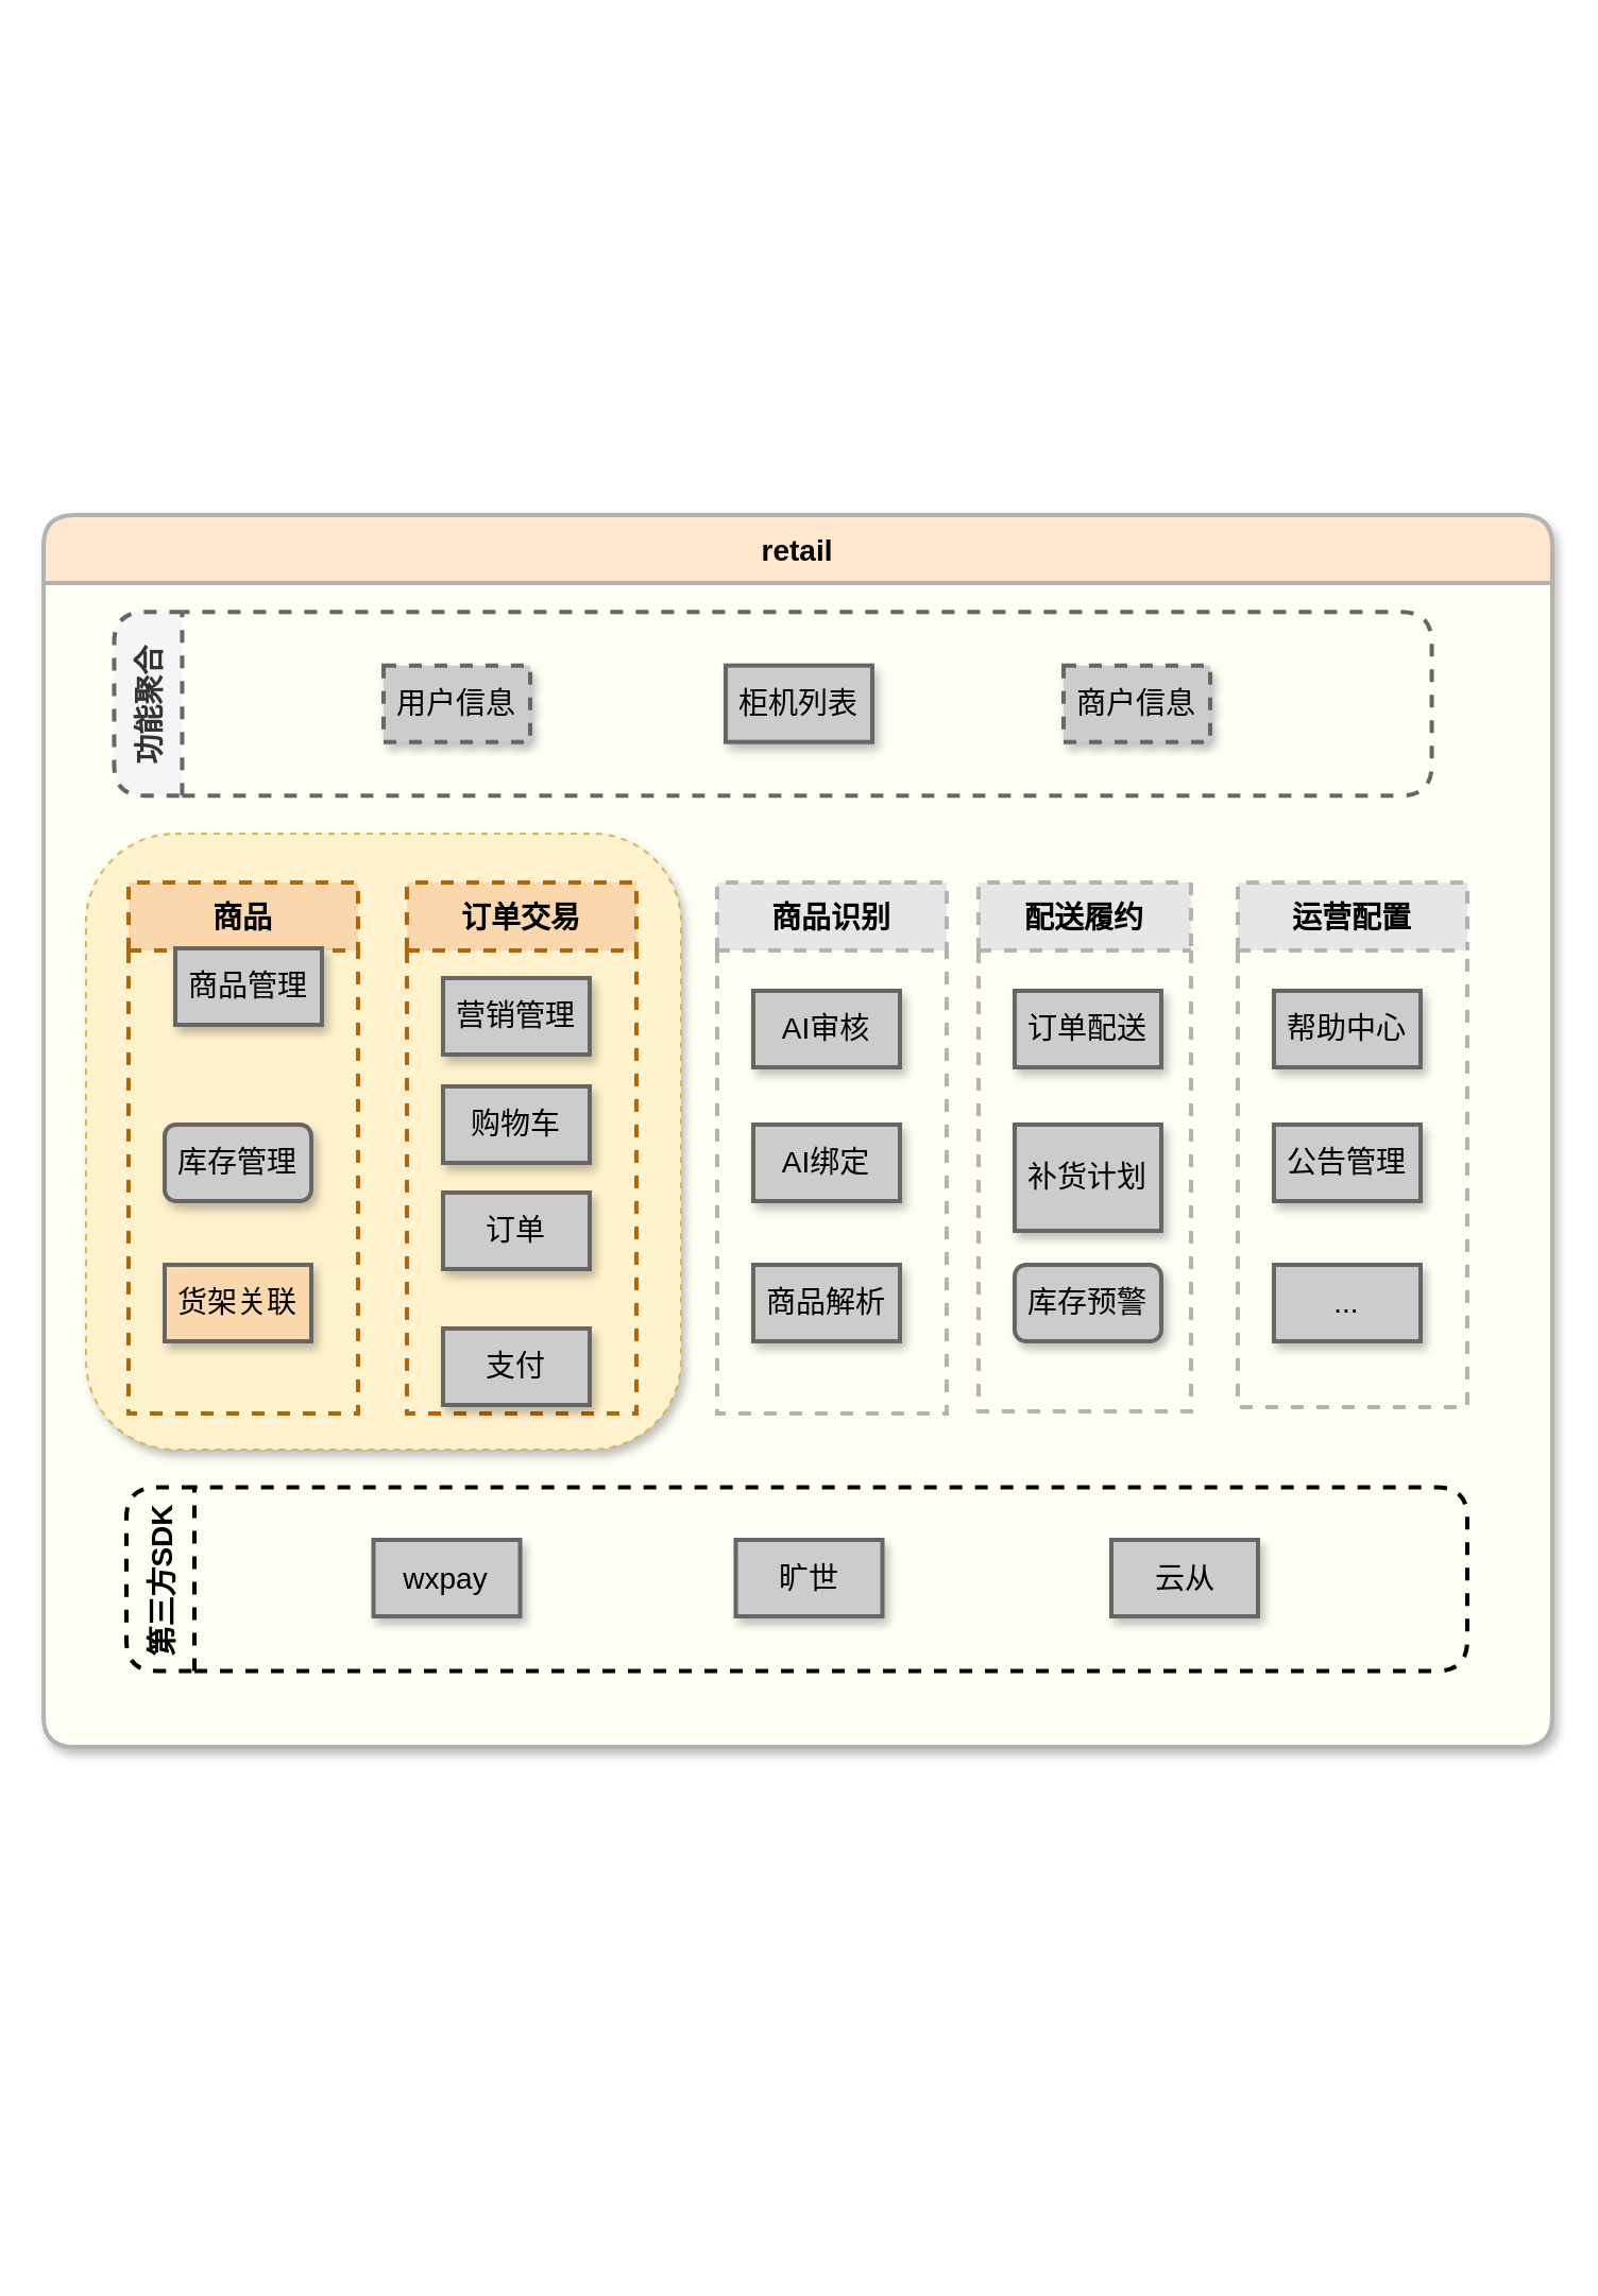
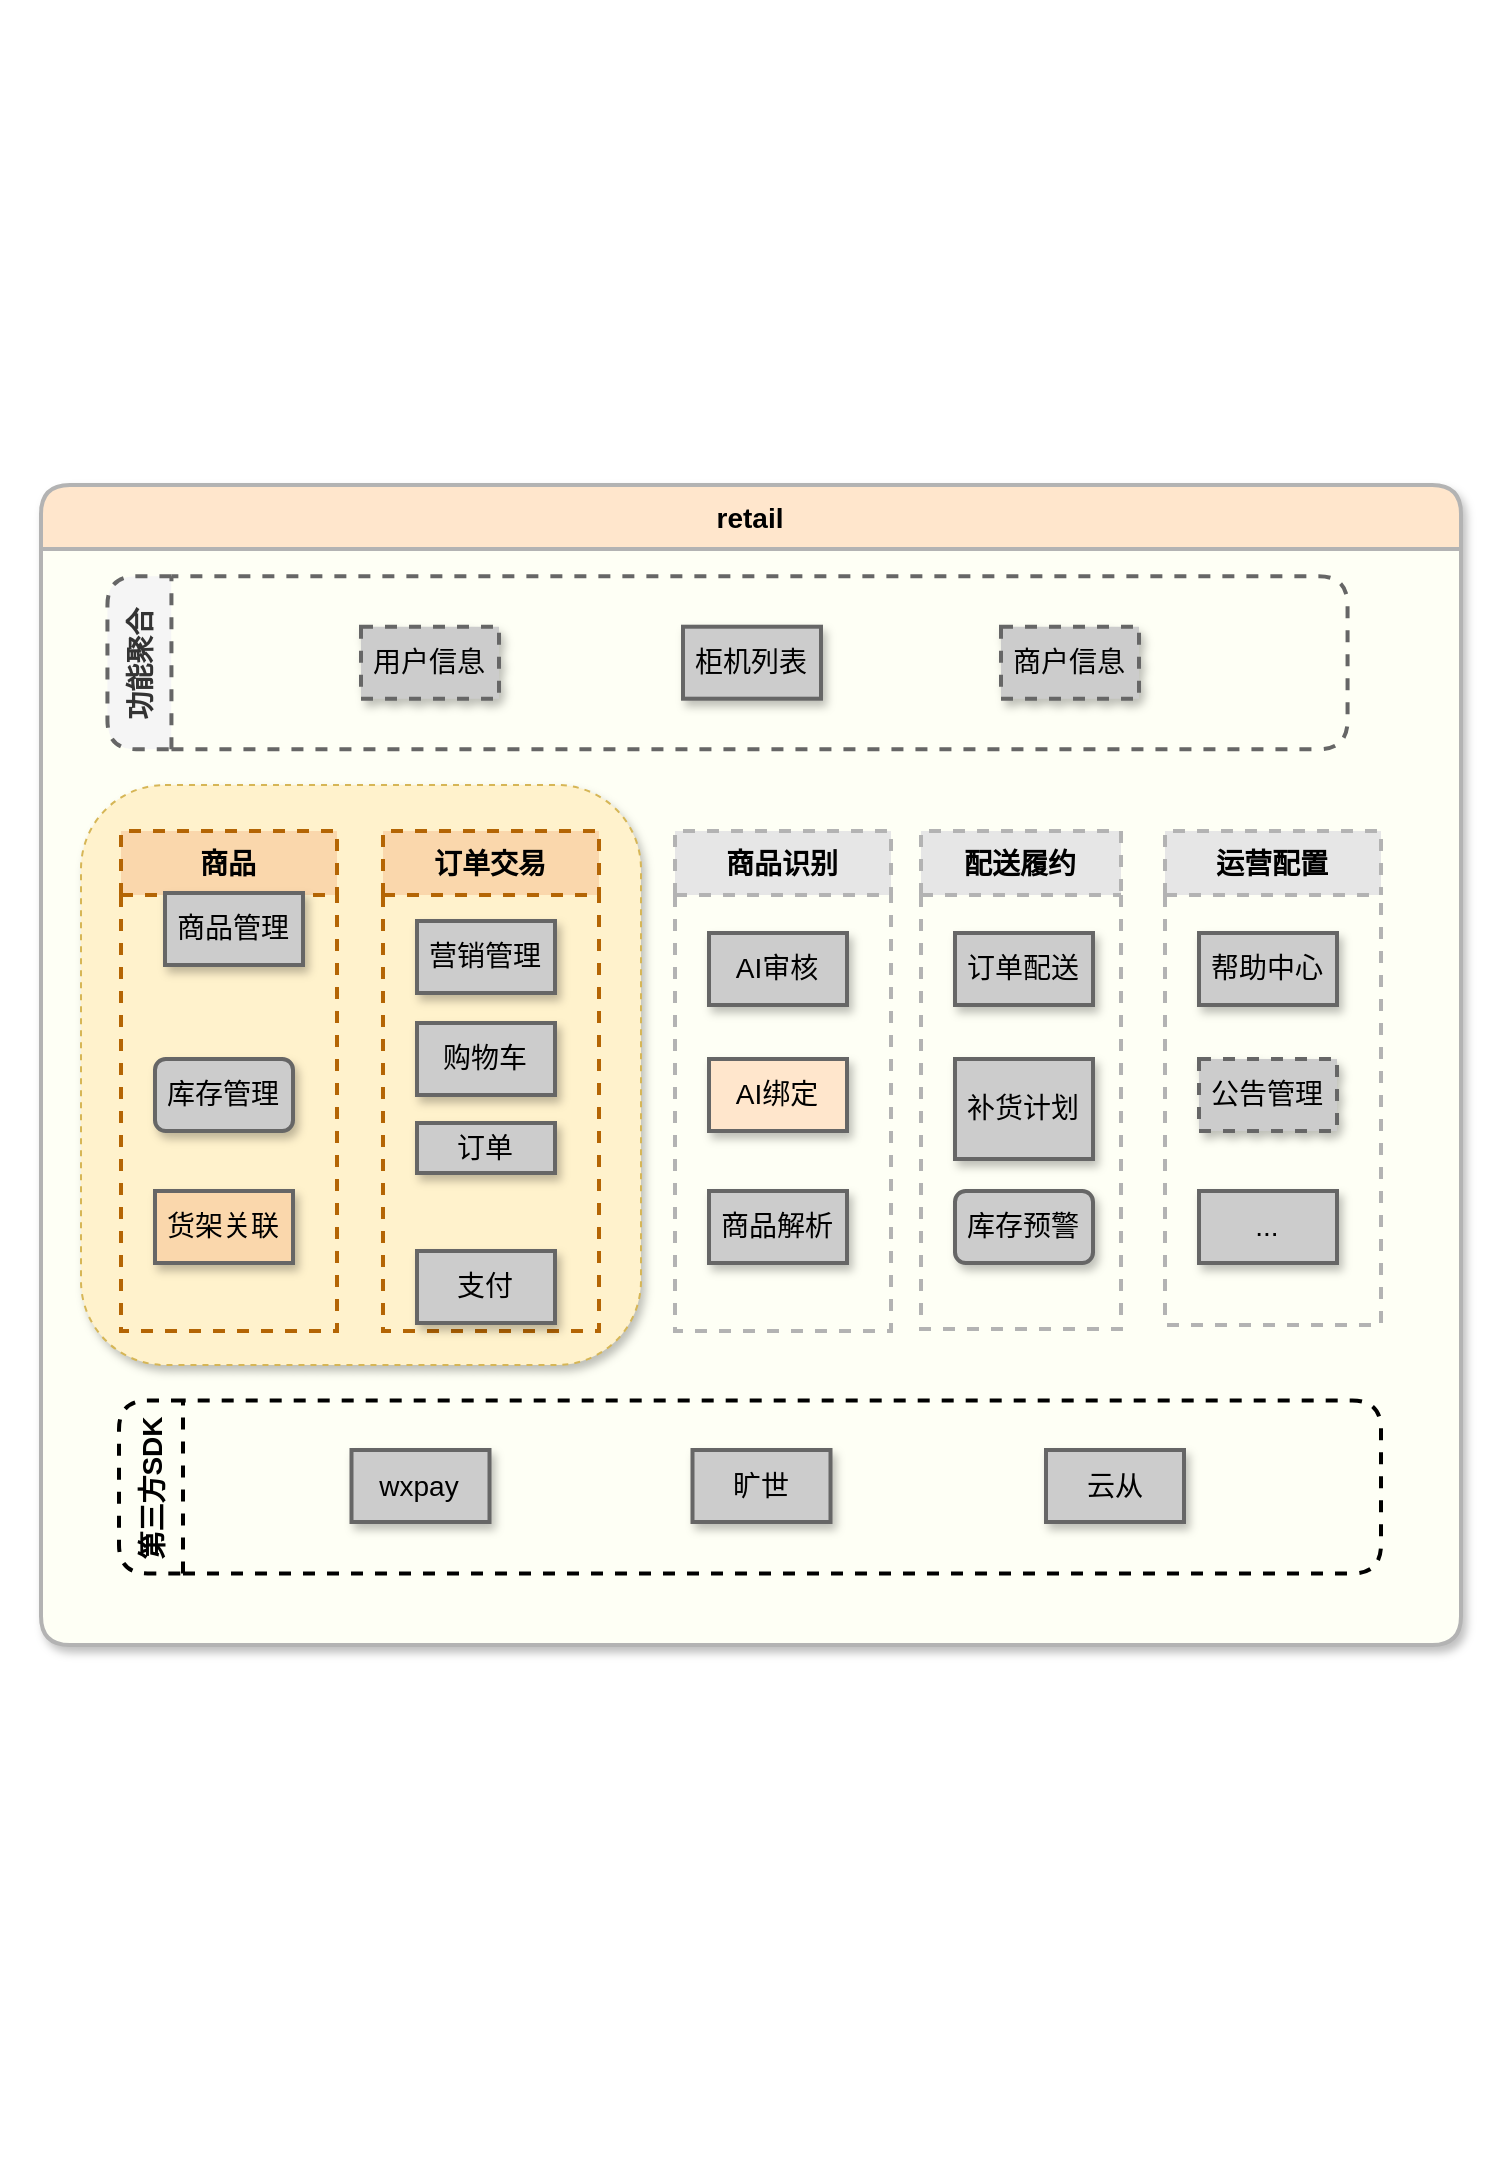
- <mxCell id="31" value="AI绑定" style="rounded=0;whiteSpace=wrap;html=1;fontSize=14;strokeColor=#666666;strokeWidth=2;fillColor=#CCCCCC;shadow=1;" parent="29" vertex="1"><mxGeometry x="17" y="114" width="69" height="36" as="geometry" /></mxCell>
+ <mxCell id="31" value="AI绑定" style="rounded=0;whiteSpace=wrap;html=1;fontSize=14;strokeColor=#666666;strokeWidth=2;fillColor=#ffe6cc;shadow=1;" parent="29" vertex="1"><mxGeometry x="17" y="114" width="69" height="36" as="geometry" /></mxCell>
- <mxCell id="23" value="公告管理" style="rounded=0;whiteSpace=wrap;html=1;fontSize=14;strokeColor=#666666;strokeWidth=2;fillColor=#CCCCCC;shadow=1;" parent="21" vertex="1"><mxGeometry x="17" y="114" width="69" height="36" as="geometry" /></mxCell>
+ <mxCell id="23" value="公告管理" style="rounded=0;whiteSpace=wrap;html=1;fontSize=14;strokeColor=#666666;strokeWidth=2;fillColor=#CCCCCC;shadow=1;dashed=1;" parent="21" vertex="1"><mxGeometry x="17" y="114" width="69" height="36" as="geometry" /></mxCell>
- <mxCell id="11" value="订单" style="rounded=0;whiteSpace=wrap;html=1;fontSize=14;strokeColor=#666666;strokeWidth=2;fillColor=#CCCCCC;shadow=1;" parent="8" vertex="1"><mxGeometry x="17" y="146" width="69" height="36" as="geometry" /></mxCell>
+ <mxCell id="11" value="订单" style="rounded=0;whiteSpace=wrap;html=1;fontSize=14;strokeColor=#666666;strokeWidth=2;fillColor=#CCCCCC;shadow=1;" parent="8" vertex="1"><mxGeometry x="17" y="146" width="69" height="25" as="geometry" /></mxCell>
